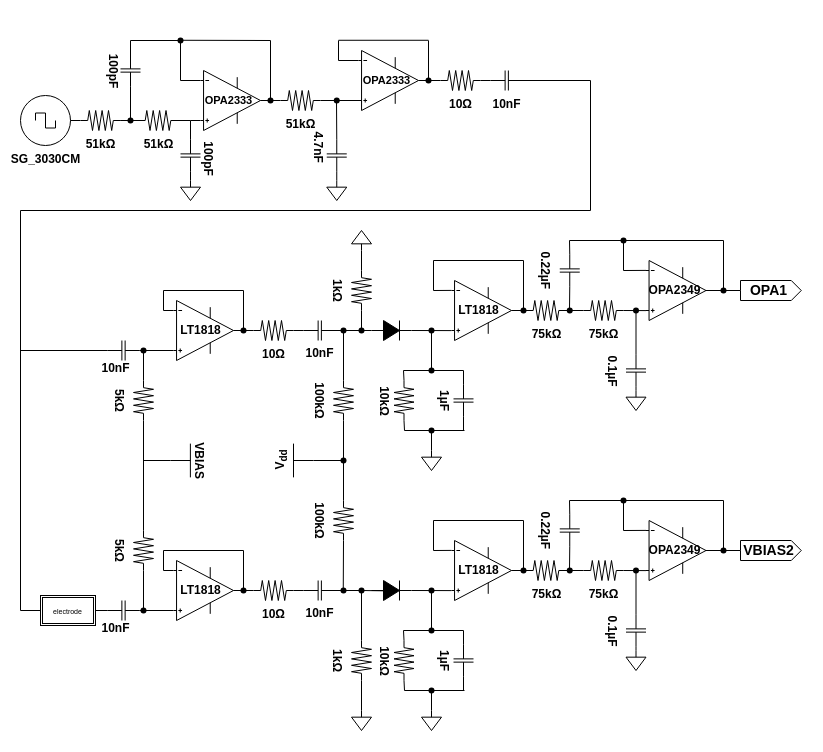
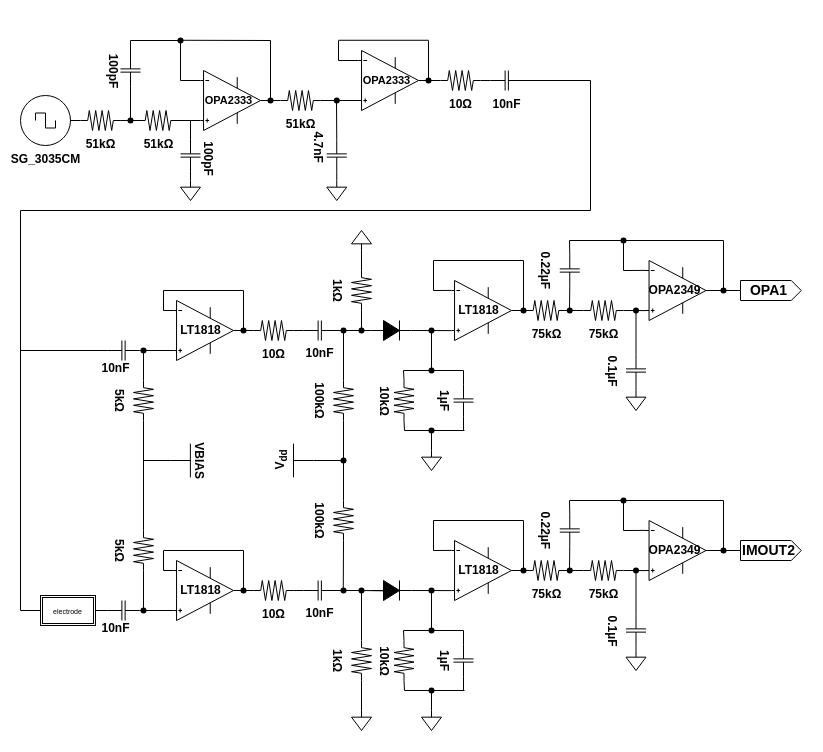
- <mxCell id="2" value="&lt;b&gt;SG_3030CM&lt;/b&gt;" style="pointerEvents=1;verticalLabelPosition=bottom;shadow=0;dashed=0;align=center;html=1;verticalAlign=top;shape=mxgraph.electrical.signal_sources.source;aspect=fixed;points=[[0.5,0,0],[1,0.5,0],[0.5,1,0],[0,0.5,0]];elSignalType=square;" vertex="1" parent="1"><mxGeometry x="20" y="95" width="50" height="50" as="geometry" /></mxCell>
+ <mxCell id="2" value="&lt;b&gt;SG_3035CM&lt;/b&gt;" style="pointerEvents=1;verticalLabelPosition=bottom;shadow=0;dashed=0;align=center;html=1;verticalAlign=top;shape=mxgraph.electrical.signal_sources.source;aspect=fixed;points=[[0.5,0,0],[1,0.5,0],[0.5,1,0],[0,0.5,0]];elSignalType=square;" vertex="1" parent="1"><mxGeometry x="20" y="95" width="50" height="50" as="geometry" /></mxCell>
- <mxCell id="222" value="&lt;font style=&quot;font-size: 14px&quot;&gt;&lt;b&gt;VBIAS2&lt;/b&gt;&lt;/font&gt;" style="shape=mxgraph.arrows2.arrow;verticalLabelPosition=middle;shadow=0;dashed=0;align=center;html=1;verticalAlign=middle;strokeWidth=1;dy=0;dx=10;notch=0;fontSize=7;labelPosition=center;spacingLeft=-5;" vertex="1" parent="1"><mxGeometry x="740" y="540" width="60.75" height="20" as="geometry" /></mxCell>
+ <mxCell id="222" value="&lt;font style=&quot;font-size: 14px&quot;&gt;&lt;b&gt;IMOUT2&lt;/b&gt;&lt;/font&gt;" style="shape=mxgraph.arrows2.arrow;verticalLabelPosition=middle;shadow=0;dashed=0;align=center;html=1;verticalAlign=middle;strokeWidth=1;dy=0;dx=10;notch=0;fontSize=7;labelPosition=center;spacingLeft=-5;" vertex="1" parent="1"><mxGeometry x="740" y="540" width="60.75" height="20" as="geometry" /></mxCell>
